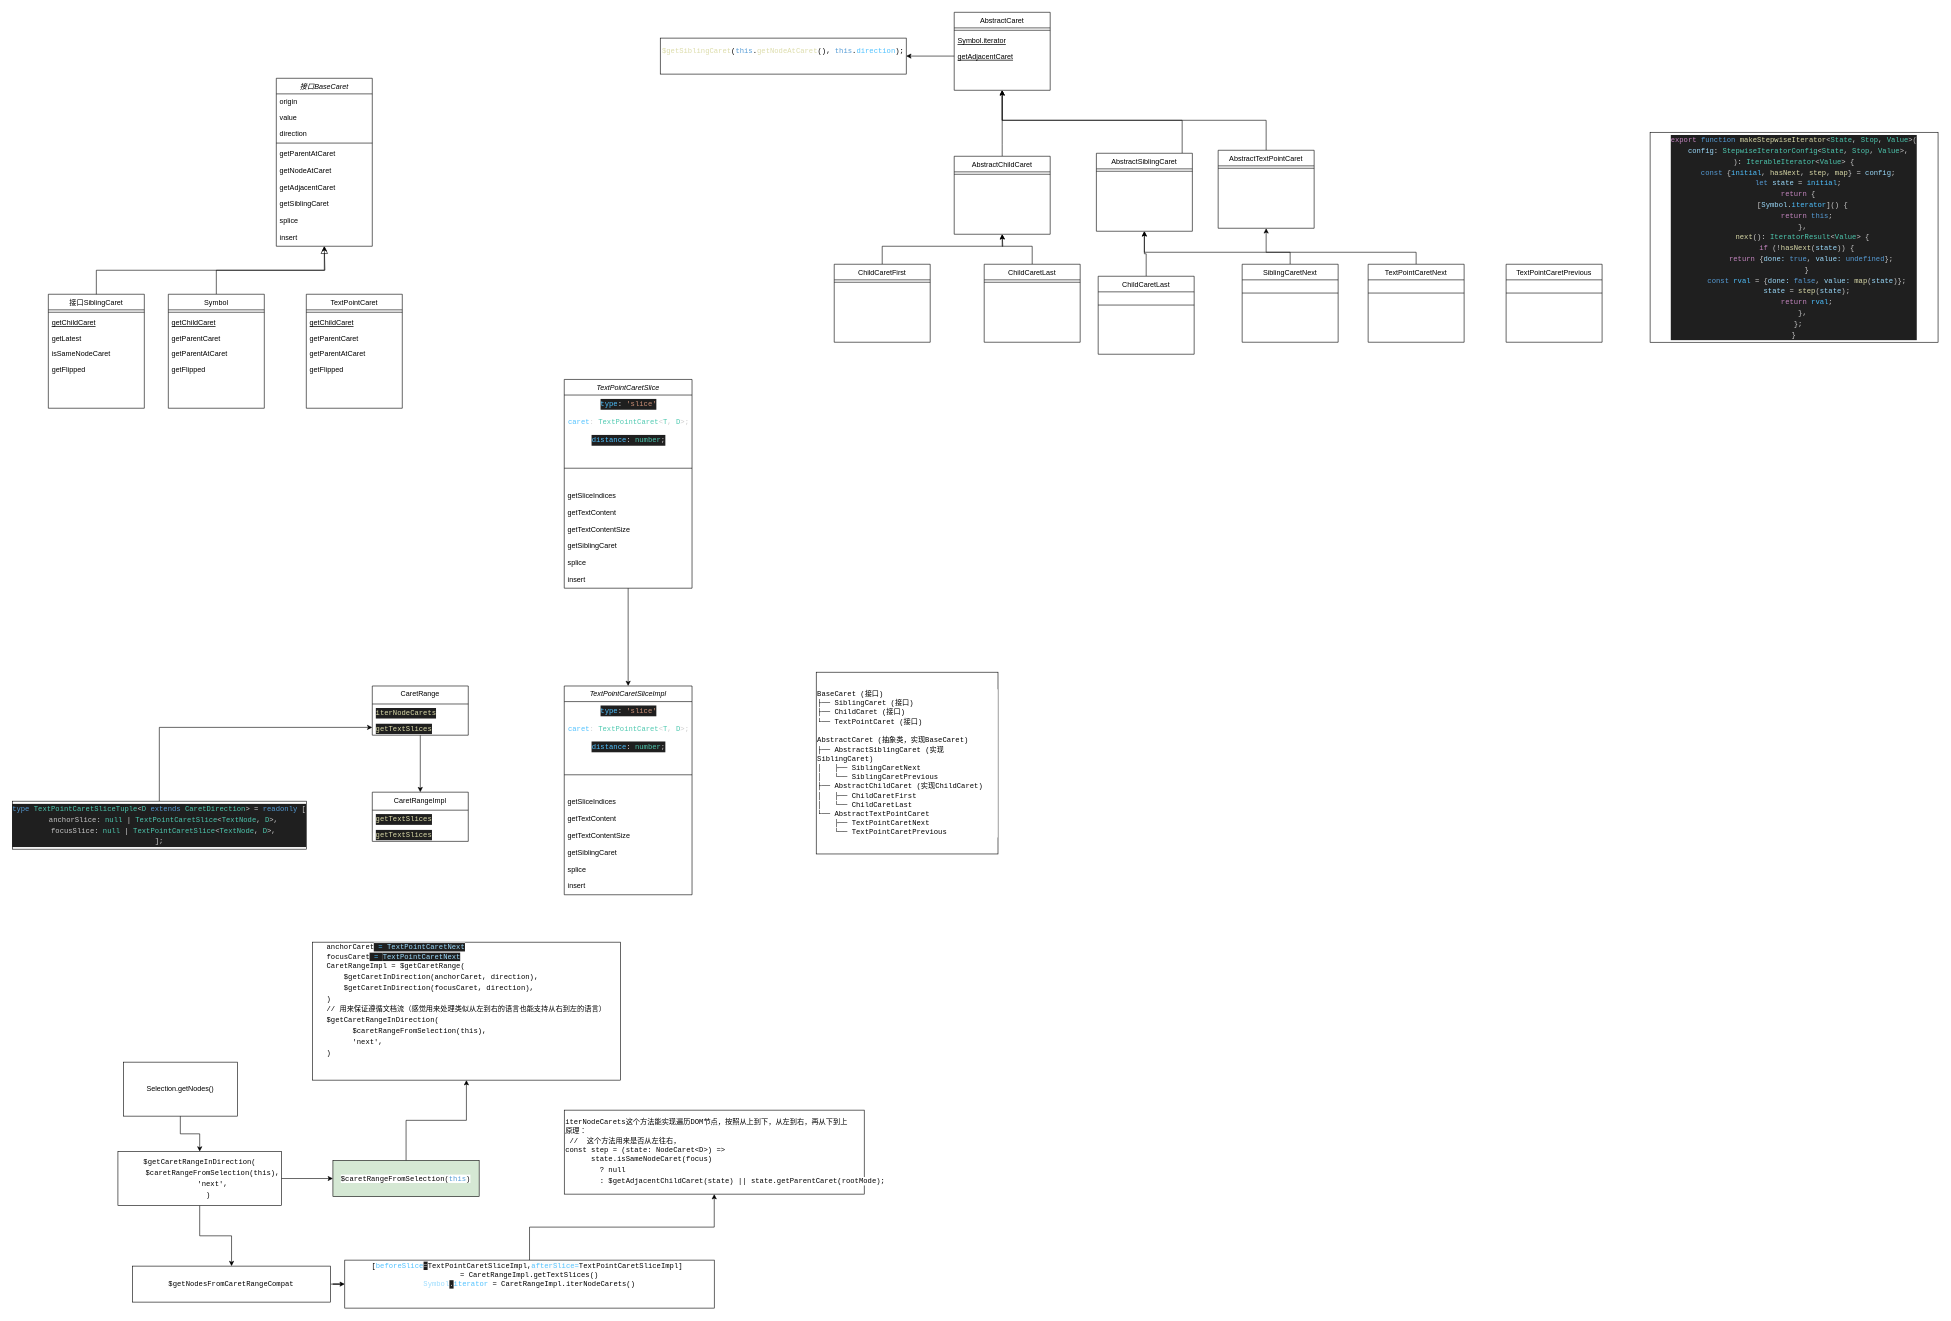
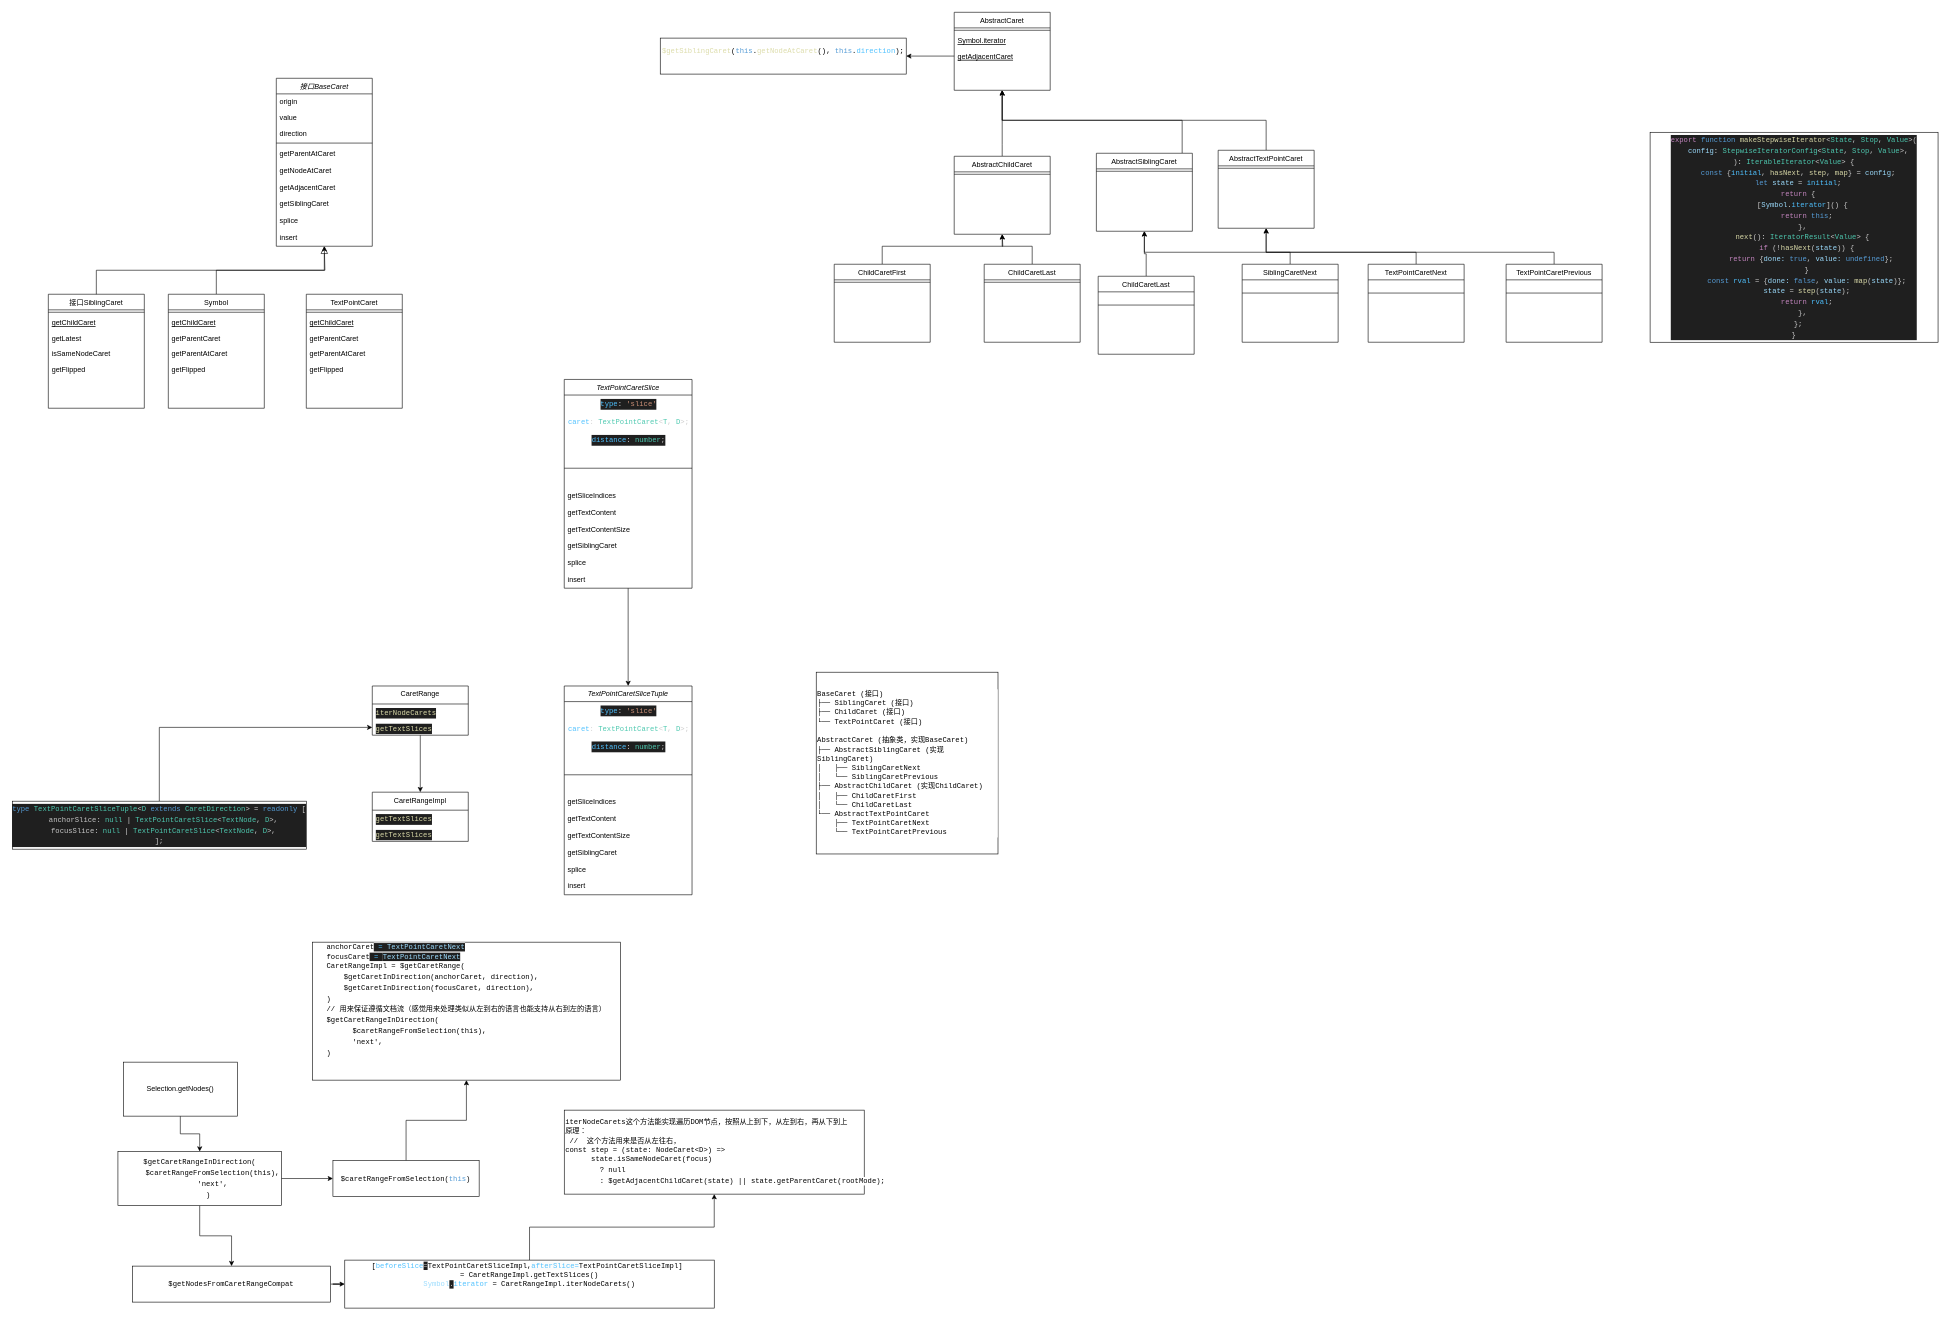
+ <mxCell id="76" style="edgeStyle=orthogonalEdgeStyle;rounded=0;orthogonalLoop=1;jettySize=auto;html=1;entryX=0.5;entryY=1;entryDx=0;entryDy=0;" edge="1" parent="1" source="77" target="65"><mxGeometry relative="1" as="geometry"><Array as="points"><mxPoint x="2590" y="420" /><mxPoint x="2110" y="420" /></Array></mxGeometry></mxCell>
- <mxCell id="88" value="TextPointCaretSliceImpl" style="swimlane;fontStyle=2;align=center;verticalAlign=top;childLayout=stackLayout;horizontal=1;startSize=26;horizontalStack=0;resizeParent=1;resizeLast=0;collapsible=1;marginBottom=0;rounded=0;shadow=0;strokeWidth=1;" vertex="1" parent="1"><mxGeometry x="940" y="1143" width="213" height="348" as="geometry"><mxRectangle x="230" y="140" width="160" height="26" as="alternateBounds" /></mxGeometry></mxCell>
+ <mxCell id="88" value="TextPointCaretSliceTuple" style="swimlane;fontStyle=2;align=center;verticalAlign=top;childLayout=stackLayout;horizontal=1;startSize=26;horizontalStack=0;resizeParent=1;resizeLast=0;collapsible=1;marginBottom=0;rounded=0;shadow=0;strokeWidth=1;" vertex="1" parent="1"><mxGeometry x="940" y="1143" width="213" height="348" as="geometry"><mxRectangle x="230" y="140" width="160" height="26" as="alternateBounds" /></mxGeometry></mxCell>
- <mxCell id="106" value="&lt;font&gt;&lt;span style=&quot;font-family: Menlo, Monaco, &amp;quot;Courier New&amp;quot;, monospace; white-space: pre; background-color: rgb(255, 255, 255);&quot;&gt;&lt;font style=&quot;color: rgb(0, 0, 0);&quot;&gt;$caretRangeFromSelection&lt;/font&gt;&lt;/span&gt;&lt;span style=&quot;color: light-dark(rgb(0, 0, 0), rgb(237, 237, 237)); font-family: Menlo, Monaco, &amp;quot;Courier New&amp;quot;, monospace; white-space: pre; background-color: rgb(255, 255, 255);&quot;&gt;(&lt;/span&gt;&lt;span style=&quot;color: rgb(86, 156, 214); font-family: Menlo, Monaco, &amp;quot;Courier New&amp;quot;, monospace; white-space: pre; background-color: rgb(255, 255, 255);&quot;&gt;this&lt;/span&gt;&lt;span style=&quot;color: light-dark(rgb(0, 0, 0), rgb(237, 237, 237)); font-family: Menlo, Monaco, &amp;quot;Courier New&amp;quot;, monospace; white-space: pre; background-color: rgb(255, 255, 255);&quot;&gt;)&lt;/span&gt;&lt;/font&gt;" style="whiteSpace=wrap;html=1;rounded=0;fillColor=#d5e8d4;" vertex="1" parent="1"><mxGeometry x="554.38" y="1934" width="243.75" height="60" as="geometry" /></mxCell>
+ <mxCell id="106" value="&lt;font&gt;&lt;span style=&quot;font-family: Menlo, Monaco, &amp;quot;Courier New&amp;quot;, monospace; white-space: pre; background-color: rgb(255, 255, 255);&quot;&gt;&lt;font style=&quot;color: rgb(0, 0, 0);&quot;&gt;$caretRangeFromSelection&lt;/font&gt;&lt;/span&gt;&lt;span style=&quot;color: light-dark(rgb(0, 0, 0), rgb(237, 237, 237)); font-family: Menlo, Monaco, &amp;quot;Courier New&amp;quot;, monospace; white-space: pre; background-color: rgb(255, 255, 255);&quot;&gt;(&lt;/span&gt;&lt;span style=&quot;color: rgb(86, 156, 214); font-family: Menlo, Monaco, &amp;quot;Courier New&amp;quot;, monospace; white-space: pre; background-color: rgb(255, 255, 255);&quot;&gt;this&lt;/span&gt;&lt;span style=&quot;color: light-dark(rgb(0, 0, 0), rgb(237, 237, 237)); font-family: Menlo, Monaco, &amp;quot;Courier New&amp;quot;, monospace; white-space: pre; background-color: rgb(255, 255, 255);&quot;&gt;)&lt;/span&gt;&lt;/font&gt;" style="whiteSpace=wrap;html=1;rounded=0;" vertex="1" parent="1"><mxGeometry x="554.38" y="1934" width="243.75" height="60" as="geometry" /></mxCell>
